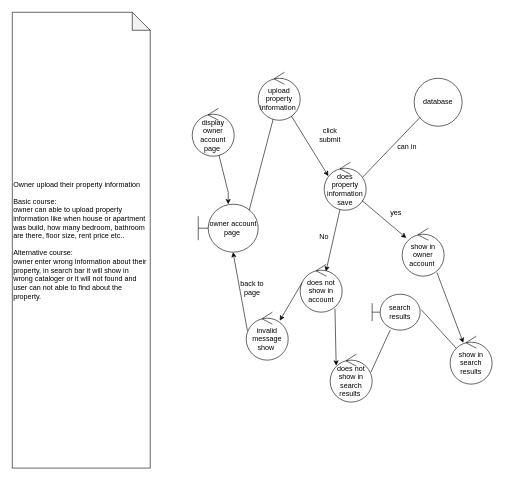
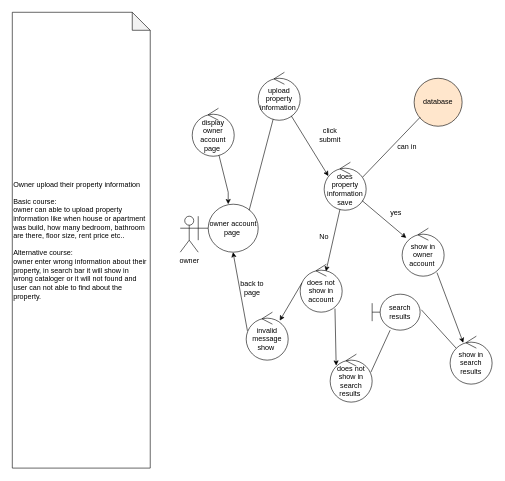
- <mxCell id="10" value="database" style="ellipse;whiteSpace=wrap;html=1;" vertex="1" parent="1"><mxGeometry x="690" y="130" width="80" height="80" as="geometry" /></mxCell>
+ <mxCell id="10" value="database" style="ellipse;whiteSpace=wrap;html=1;fillColor=#ffe6cc;" vertex="1" parent="1"><mxGeometry x="690" y="130" width="80" height="80" as="geometry" /></mxCell>
+ <mxCell id="3" value="owner" style="shape=umlActor;verticalLabelPosition=bottom;verticalAlign=top;html=1;outlineConnect=0;" parent="1" vertex="1"><mxGeometry x="300" y="360" width="30" height="60" as="geometry" /></mxCell>
